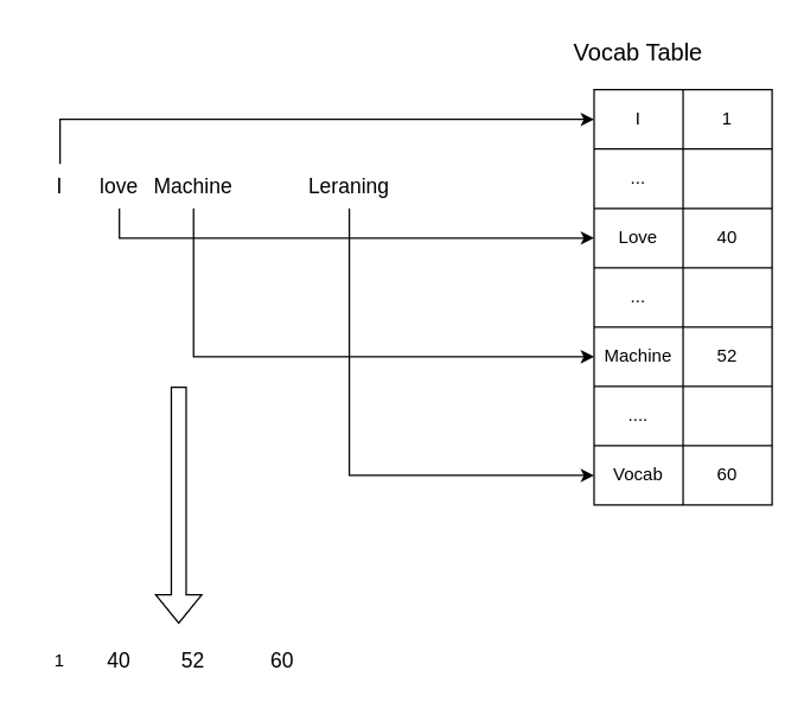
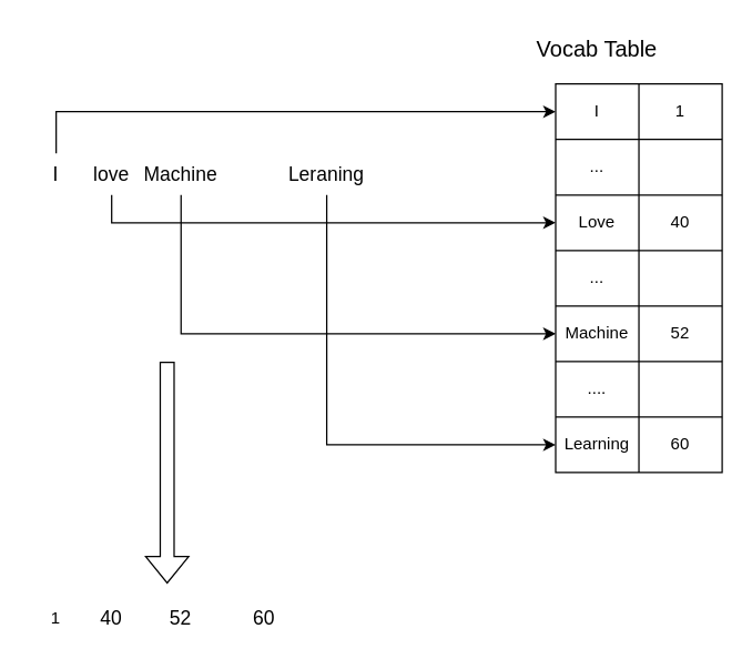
- <mxCell id="28" value="Vocab" style="shape=partialRectangle;html=1;whiteSpace=wrap;connectable=0;strokeColor=inherit;overflow=hidden;fillColor=none;top=0;left=0;bottom=0;right=0;pointerEvents=1;" vertex="1" parent="27"><mxGeometry width="60" height="40" as="geometry"><mxRectangle width="60" height="40" as="alternateBounds" /></mxGeometry></mxCell>
+ <mxCell id="28" value="Learning" style="shape=partialRectangle;html=1;whiteSpace=wrap;connectable=0;strokeColor=inherit;overflow=hidden;fillColor=none;top=0;left=0;bottom=0;right=0;pointerEvents=1;" vertex="1" parent="27"><mxGeometry width="60" height="40" as="geometry"><mxRectangle width="60" height="40" as="alternateBounds" /></mxGeometry></mxCell>
